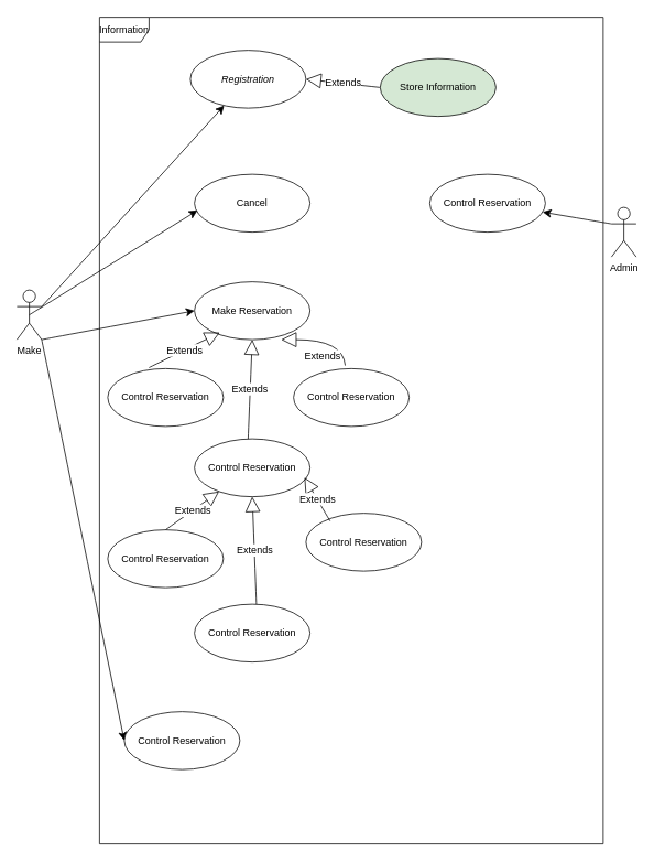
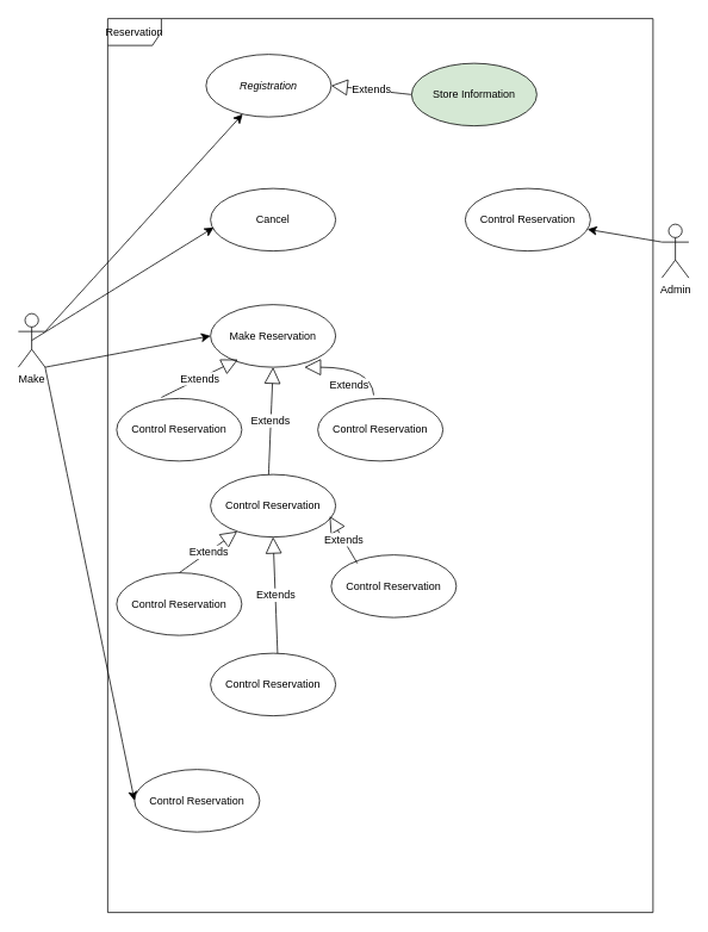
- <mxCell id="13" value="&lt;div&gt;Information&lt;/div&gt;" style="shape=umlFrame;whiteSpace=wrap;html=1;pointerEvents=0;" vertex="1" parent="1"><mxGeometry x="120" y="20" width="610" height="1000" as="geometry" /></mxCell>
+ <mxCell id="13" value="&lt;div&gt;Reservation&lt;/div&gt;" style="shape=umlFrame;whiteSpace=wrap;html=1;pointerEvents=0;" vertex="1" parent="1"><mxGeometry x="120" y="20" width="610" height="1000" as="geometry" /></mxCell>
